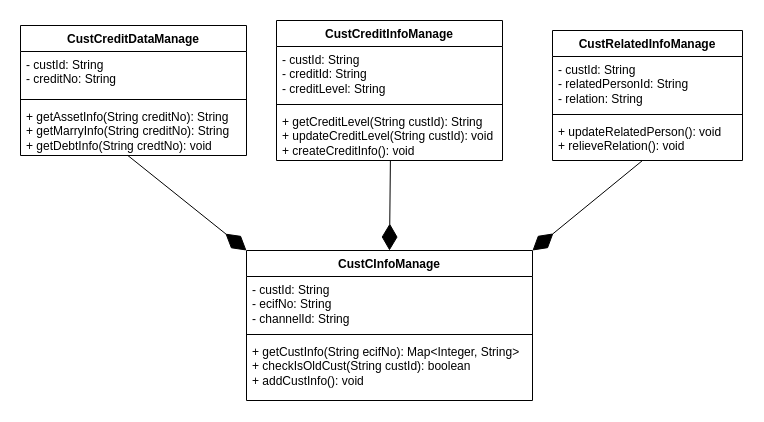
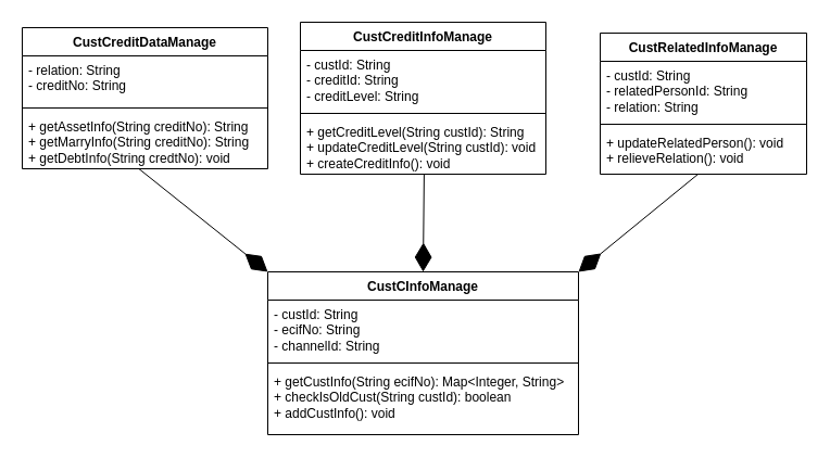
- <mxCell id="12" value="- custId: String&lt;br&gt;- creditNo: String" style="text;strokeColor=none;fillColor=none;align=left;verticalAlign=top;spacingLeft=4;spacingRight=4;overflow=hidden;rotatable=0;points=[[0,0.5],[1,0.5]];portConstraint=eastwest;whiteSpace=wrap;html=1;" vertex="1" parent="11"><mxGeometry y="26" width="226" height="44" as="geometry" /></mxCell>
+ <mxCell id="12" value="- relation: String&lt;br&gt;- creditNo: String" style="text;strokeColor=none;fillColor=none;align=left;verticalAlign=top;spacingLeft=4;spacingRight=4;overflow=hidden;rotatable=0;points=[[0,0.5],[1,0.5]];portConstraint=eastwest;whiteSpace=wrap;html=1;" vertex="1" parent="11"><mxGeometry y="26" width="226" height="44" as="geometry" /></mxCell>
